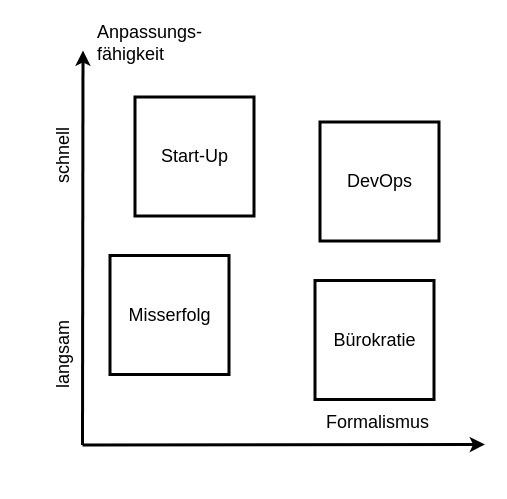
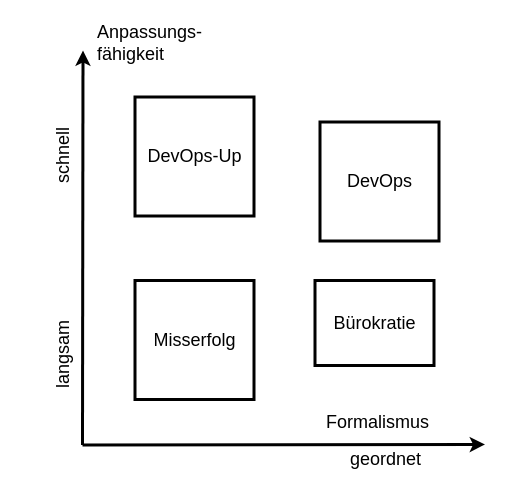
- <mxCell id="9" value="&lt;font style=&quot;font-size: 18px&quot;&gt;Start-Up&lt;/font&gt;" style="whiteSpace=wrap;html=1;aspect=fixed;strokeWidth=3;" vertex="1" parent="1"><mxGeometry x="104.5" y="96.5" width="119" height="119" as="geometry" /></mxCell>
+ <mxCell id="9" value="&lt;font style=&quot;font-size: 18px&quot;&gt;DevOps-Up&lt;/font&gt;" style="whiteSpace=wrap;html=1;aspect=fixed;strokeWidth=3;" vertex="1" parent="1"><mxGeometry x="104.5" y="96.5" width="119" height="119" as="geometry" /></mxCell>
- <mxCell id="10" value="&lt;font style=&quot;font-size: 18px&quot;&gt;Misserfolg&lt;/font&gt;" style="whiteSpace=wrap;html=1;aspect=fixed;strokeWidth=3;" vertex="1" parent="1"><mxGeometry x="79.5" y="255" width="119" height="119" as="geometry" /></mxCell>
+ <mxCell id="10" value="&lt;font style=&quot;font-size: 18px&quot;&gt;Misserfolg&lt;/font&gt;" style="whiteSpace=wrap;html=1;aspect=fixed;strokeWidth=3;" vertex="1" parent="1"><mxGeometry x="104.5" y="280" width="119" height="119" as="geometry" /></mxCell>
- <mxCell id="12" value="&lt;font style=&quot;font-size: 18px&quot;&gt;Bürokratie&lt;/font&gt;" style="whiteSpace=wrap;html=1;aspect=fixed;strokeWidth=3;" vertex="1" parent="1"><mxGeometry x="284.5" y="280" width="119" height="119" as="geometry" /></mxCell>
+ <mxCell id="12" value="&lt;font style=&quot;font-size: 18px&quot;&gt;Bürokratie&lt;/font&gt;" style="whiteSpace=wrap;html=1;aspect=fixed;strokeWidth=3;" vertex="1" parent="1"><mxGeometry x="284.5" y="280" width="119" height="85" as="geometry" /></mxCell>
+ <mxCell id="5" value="geordnet" style="text;spacingTop=-5;align=center;verticalAlign=middle;fontStyle=0;html=1;fontSize=18;points=[];strokeColor=none;" parent="1" vertex="1"><mxGeometry x="294.5" y="446.5" width="120" height="30" as="geometry" /></mxCell>
